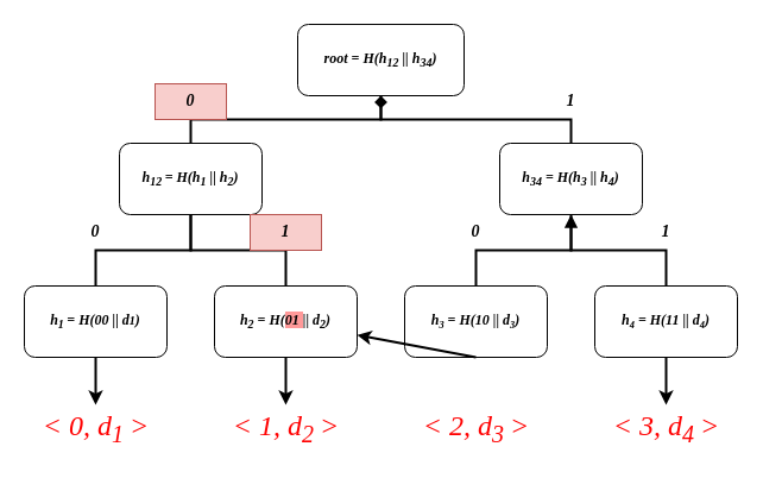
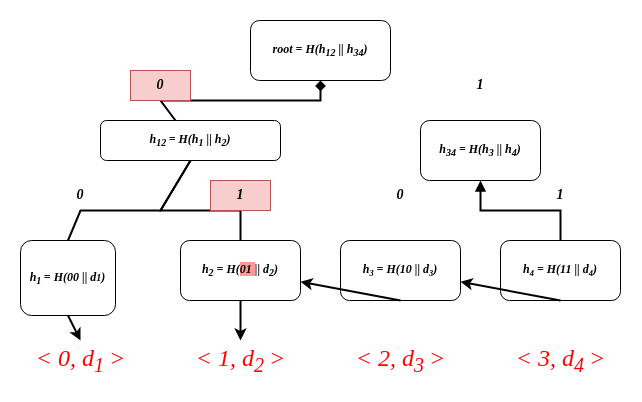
- <mxCell id="10" value="" style="endArrow=none;html=1;rounded=0;entryX=0.5;entryY=1;entryDx=0;entryDy=0;exitX=0.5;exitY=0;exitDx=0;exitDy=0;strokeWidth=2;" edge="1" parent="1" source="4" target="2"><mxGeometry width="50" height="50" relative="1" as="geometry"><mxPoint x="360" y="200" as="sourcePoint" /><mxPoint x="370" y="300" as="targetPoint" /><Array as="points"><mxPoint x="480" y="100" /><mxPoint x="320" y="100" /></Array></mxGeometry></mxCell>
- <mxCell id="3" value="h&lt;sub&gt;12 &lt;/sub&gt;= H(h&lt;sub&gt;1&lt;/sub&gt;&amp;nbsp;|| h&lt;sub&gt;2&lt;/sub&gt;)" style="rounded=1;whiteSpace=wrap;html=1;fontFamily=Comic Sans MS;fontStyle=3;" vertex="1" parent="1"><mxGeometry x="100" y="120" width="120" height="60" as="geometry" /></mxCell>
+ <mxCell id="3" value="h&lt;sub&gt;12 &lt;/sub&gt;= H(h&lt;sub&gt;1&lt;/sub&gt;&amp;nbsp;|| h&lt;sub&gt;2&lt;/sub&gt;)" style="rounded=1;whiteSpace=wrap;html=1;fontFamily=Comic Sans MS;fontStyle=3;" vertex="1" parent="1"><mxGeometry x="100" y="120" width="180" height="40" as="geometry" /></mxCell>
- <mxCell id="13" value="" style="endArrow=none;html=1;rounded=0;entryX=0.5;entryY=1;entryDx=0;entryDy=0;exitX=0.5;exitY=0;exitDx=0;exitDy=0;strokeWidth=2;" edge="1" parent="1" source="7" target="4"><mxGeometry width="50" height="50" relative="1" as="geometry"><mxPoint x="320" y="350" as="sourcePoint" /><mxPoint x="370" y="300" as="targetPoint" /><Array as="points"><mxPoint x="400" y="210" /><mxPoint x="480" y="210" /></Array></mxGeometry></mxCell>
- <mxCell id="5" value="h&lt;sub&gt;1 &lt;/sub&gt;= H(00 || d&lt;span style=&quot;font-size: 10px;&quot;&gt;1&lt;/span&gt;)" style="rounded=1;whiteSpace=wrap;html=1;fontFamily=Comic Sans MS;fontStyle=3;" vertex="1" parent="1"><mxGeometry x="20" y="240" width="120" height="60" as="geometry" /></mxCell>
+ <mxCell id="5" value="h&lt;sub&gt;1 &lt;/sub&gt;= H(00 || d&lt;span style=&quot;font-size: 10px;&quot;&gt;1&lt;/span&gt;)" style="rounded=1;whiteSpace=wrap;html=1;fontFamily=Comic Sans MS;fontStyle=3;" vertex="1" parent="1"><mxGeometry x="20" y="240" width="95" height="75" as="geometry" /></mxCell>
- <mxCell id="28" value="" style="endArrow=classic;html=1;rounded=0;exitX=0.5;exitY=1;exitDx=0;exitDy=0;entryX=0.5;entryY=0;entryDx=0;entryDy=0;strokeWidth=2;" edge="1" parent="1" source="8" target="24"><mxGeometry width="50" height="50" relative="1" as="geometry"><mxPoint x="320" y="350" as="sourcePoint" /><mxPoint x="370" y="300" as="targetPoint" /></mxGeometry></mxCell>
+ <mxCell id="28" value="" style="endArrow=classic;html=1;rounded=0;exitX=0.5;exitY=1;exitDx=0;exitDy=0;strokeWidth=2;" edge="1" parent="1" source="8" target="7"><mxGeometry width="50" height="50" relative="1" as="geometry"><mxPoint x="320" y="350" as="sourcePoint" /><mxPoint x="370" y="300" as="targetPoint" /></mxGeometry></mxCell>
